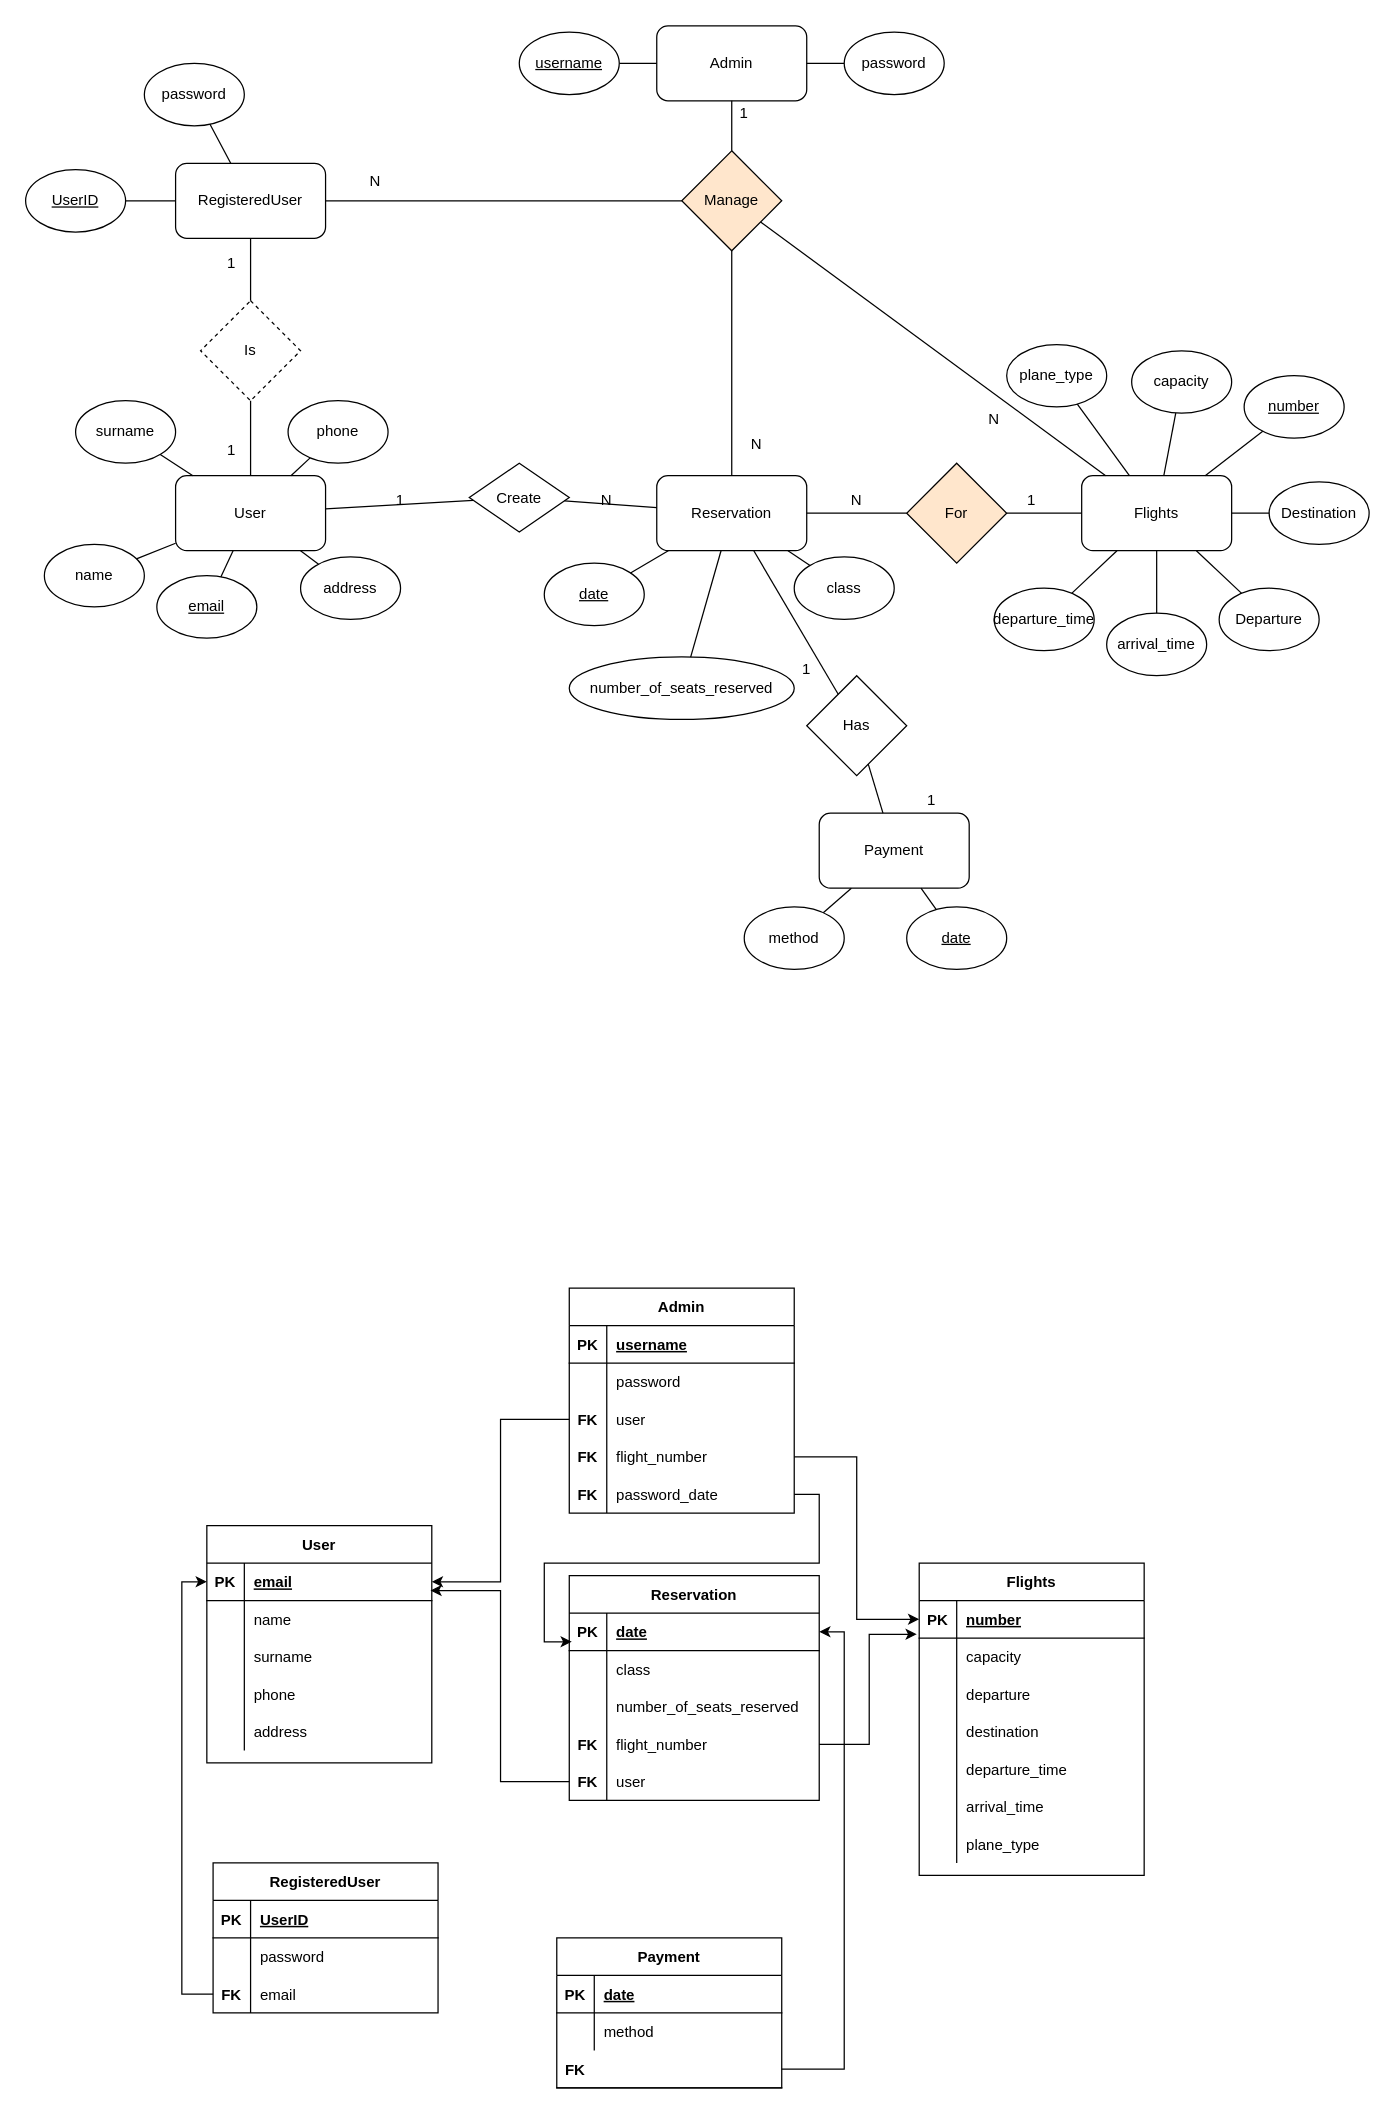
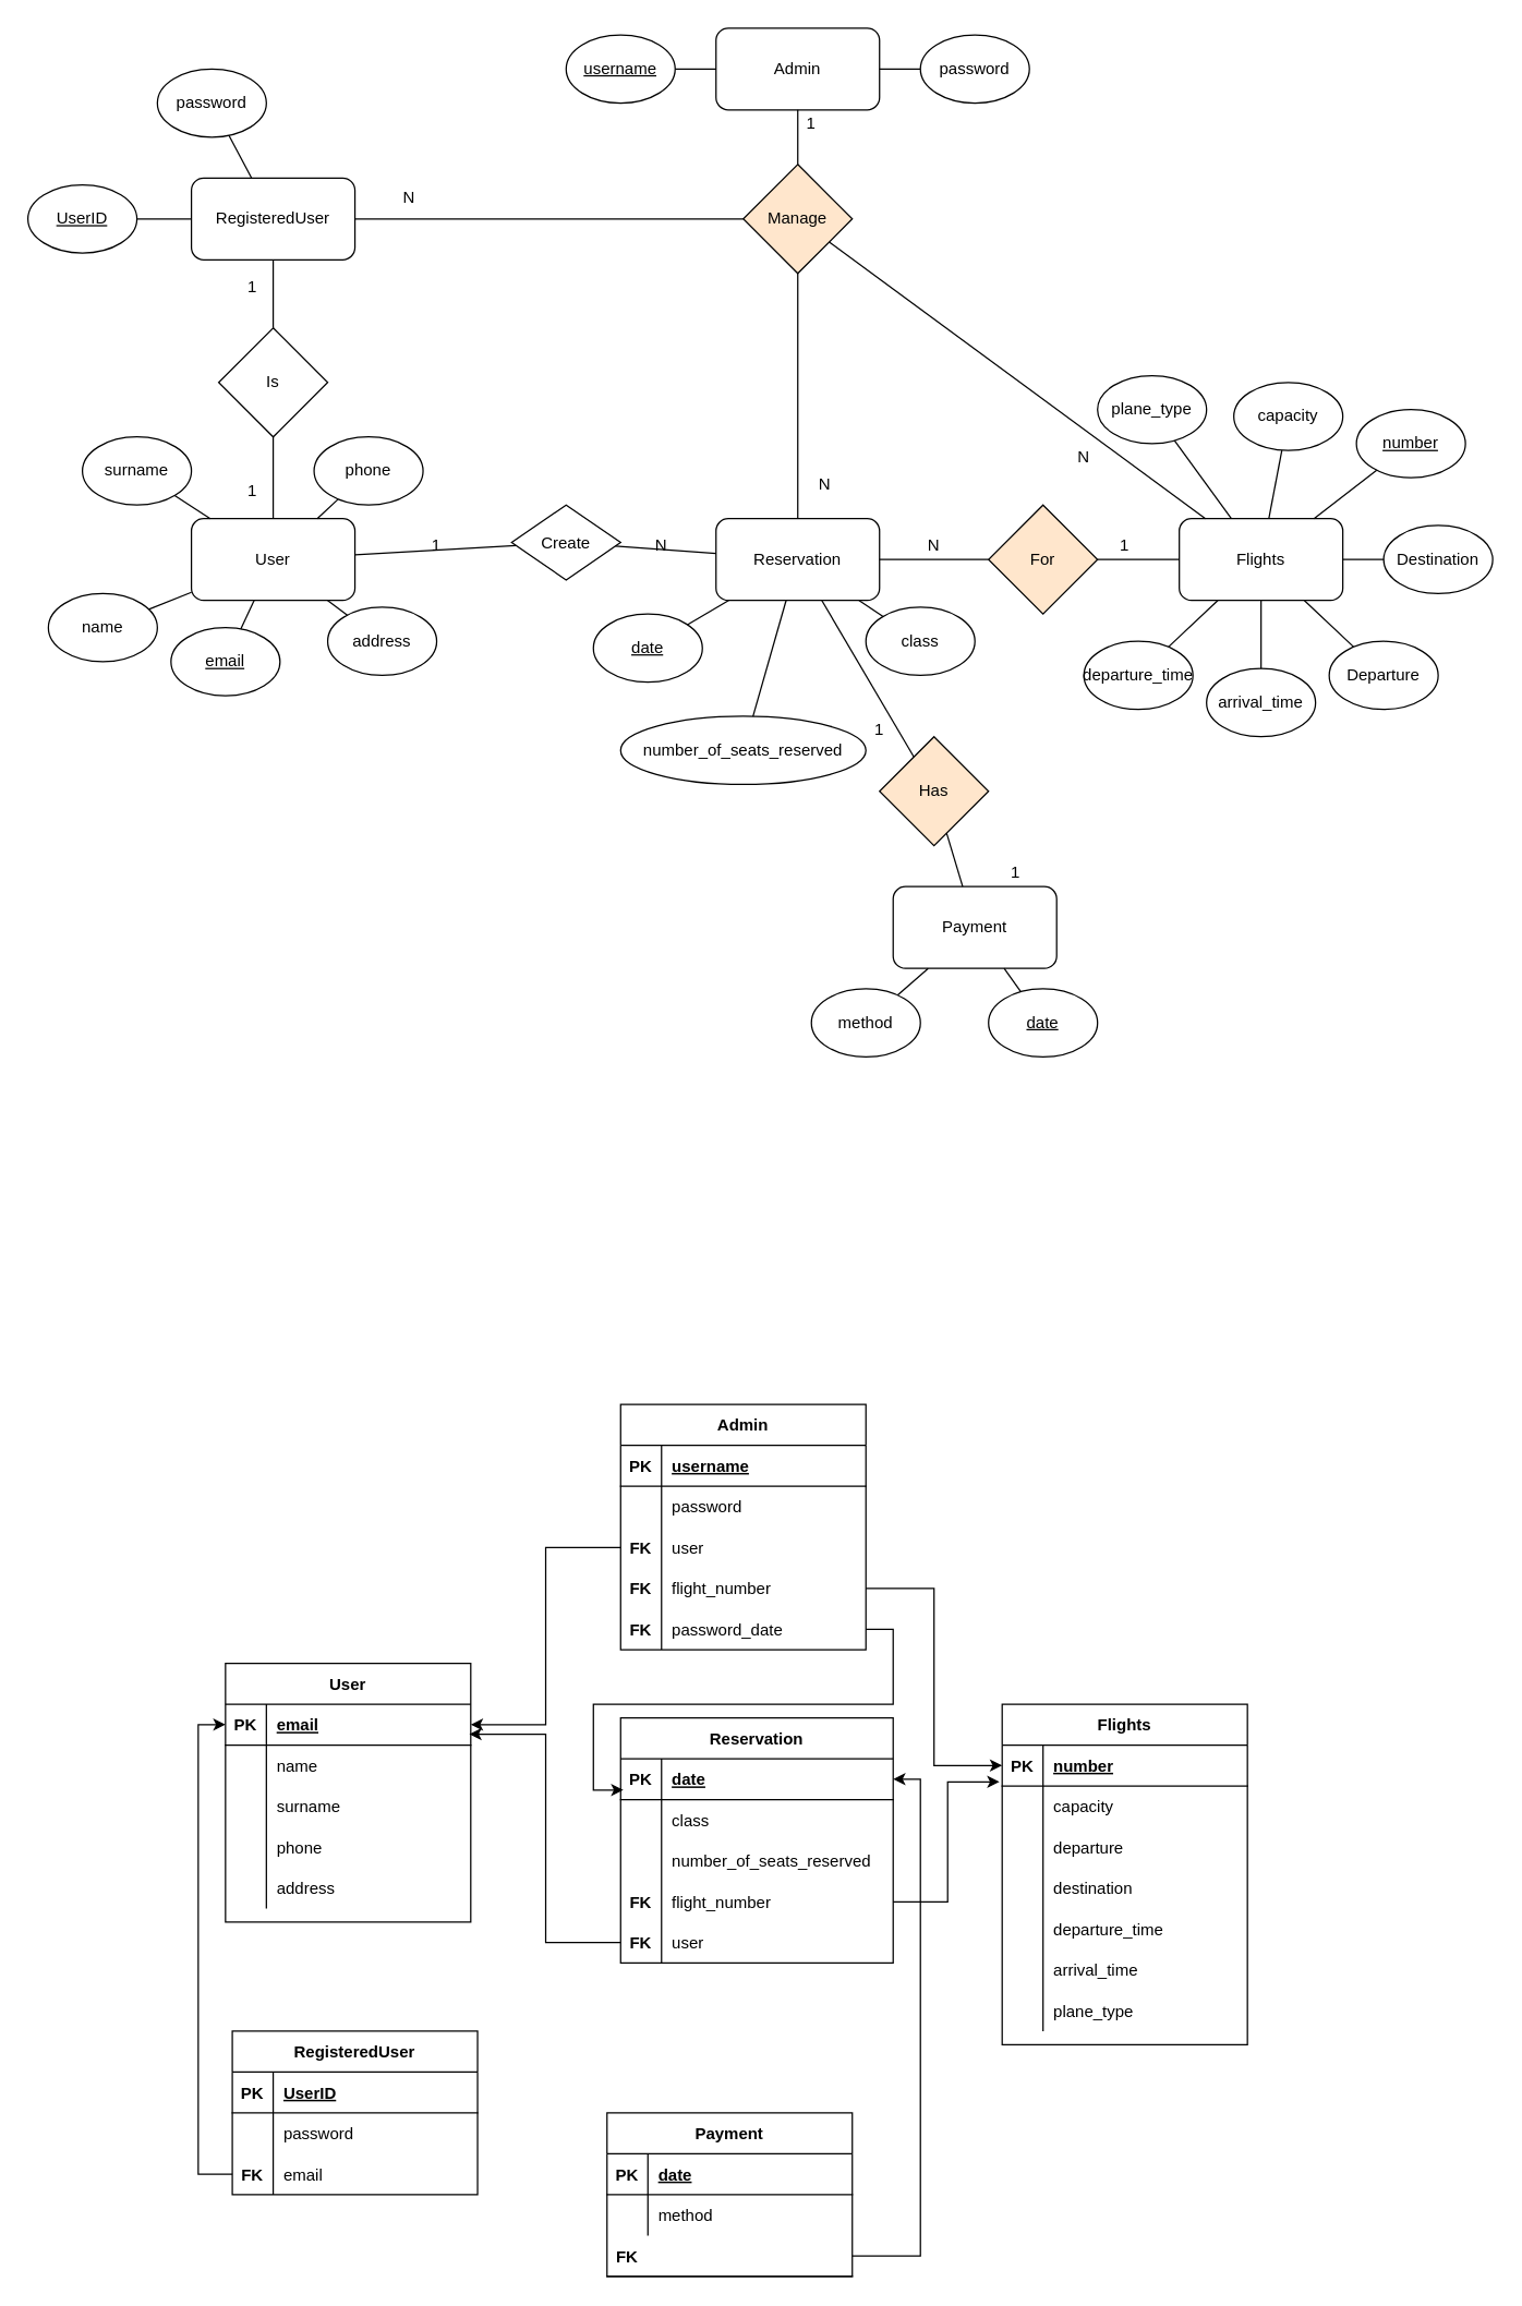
- <mxCell id="25" value="Is" style="rhombus;whiteSpace=wrap;html=1;dashed=1;" parent="1" vertex="1"><mxGeometry x="160" y="240" width="80" height="80" as="geometry" /></mxCell>
+ <mxCell id="25" value="Is" style="rhombus;whiteSpace=wrap;html=1;" parent="1" vertex="1"><mxGeometry x="160" y="240" width="80" height="80" as="geometry" /></mxCell>
- <mxCell id="39" value="Has" style="rhombus;whiteSpace=wrap;html=1;" parent="1" vertex="1"><mxGeometry x="645" y="540" width="80" height="80" as="geometry" /></mxCell>
+ <mxCell id="39" value="Has" style="rhombus;whiteSpace=wrap;html=1;fillColor=#ffe6cc;" parent="1" vertex="1"><mxGeometry x="645" y="540" width="80" height="80" as="geometry" /></mxCell>
